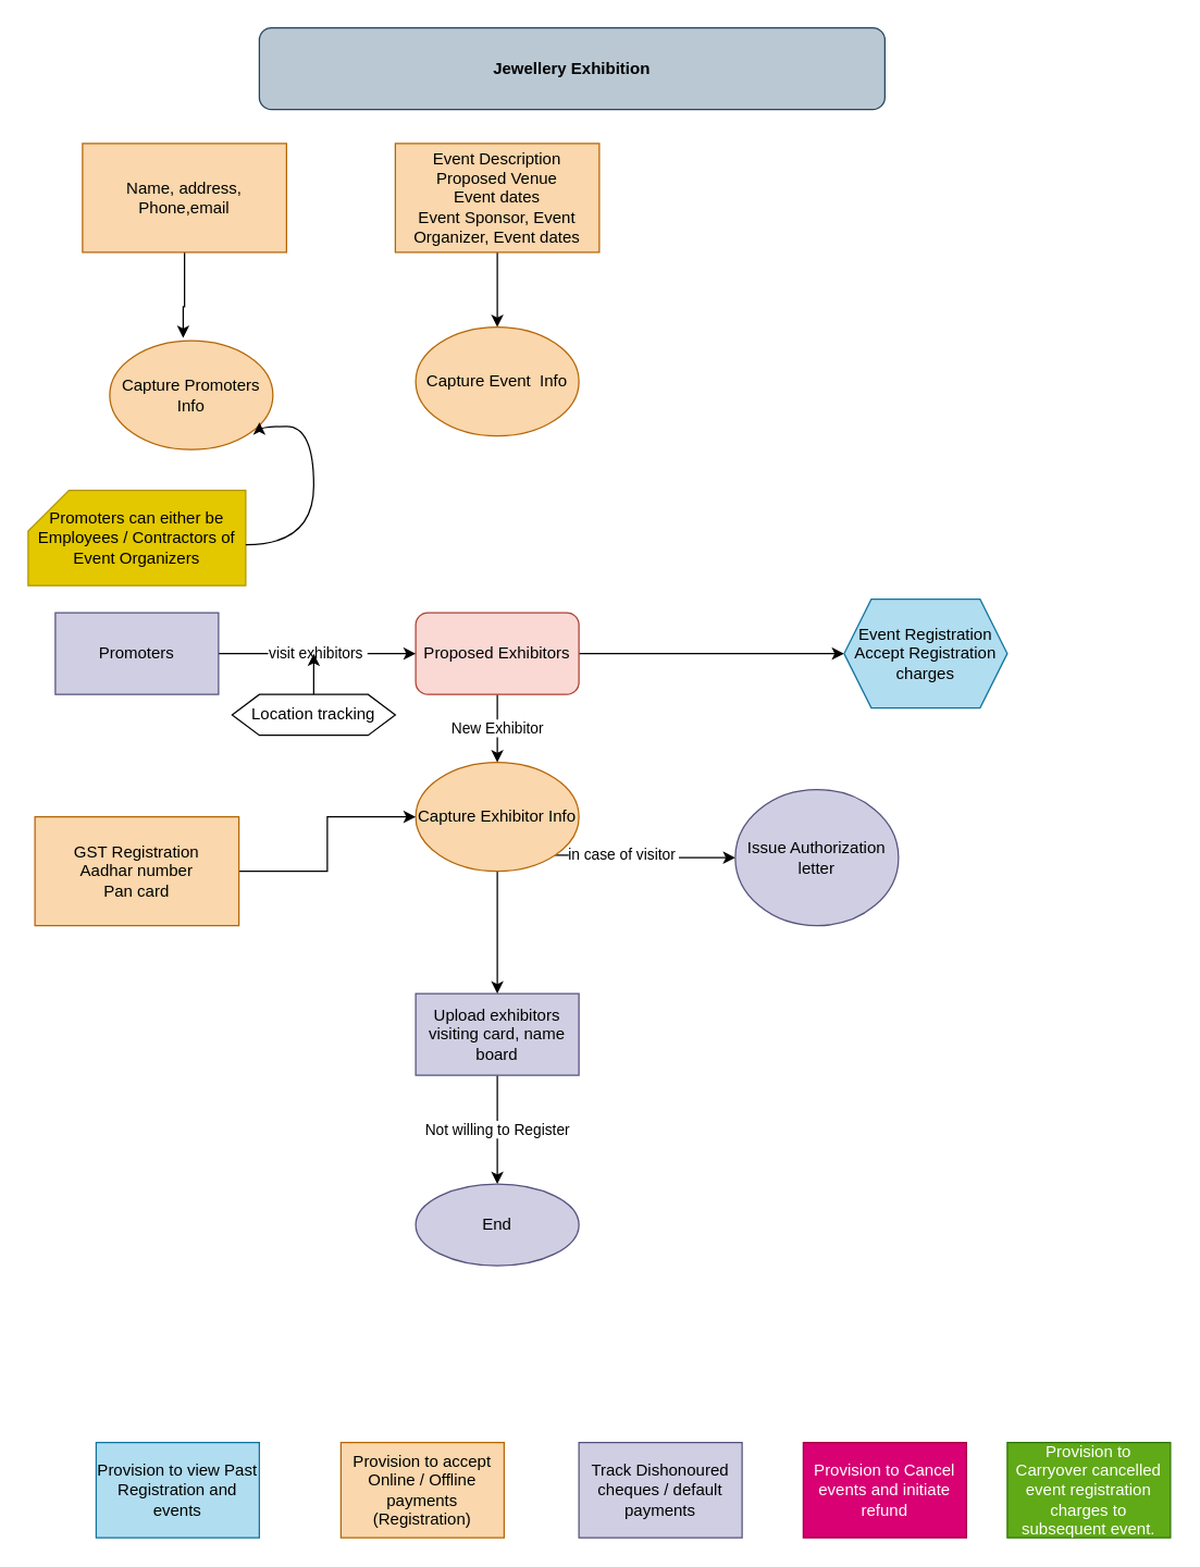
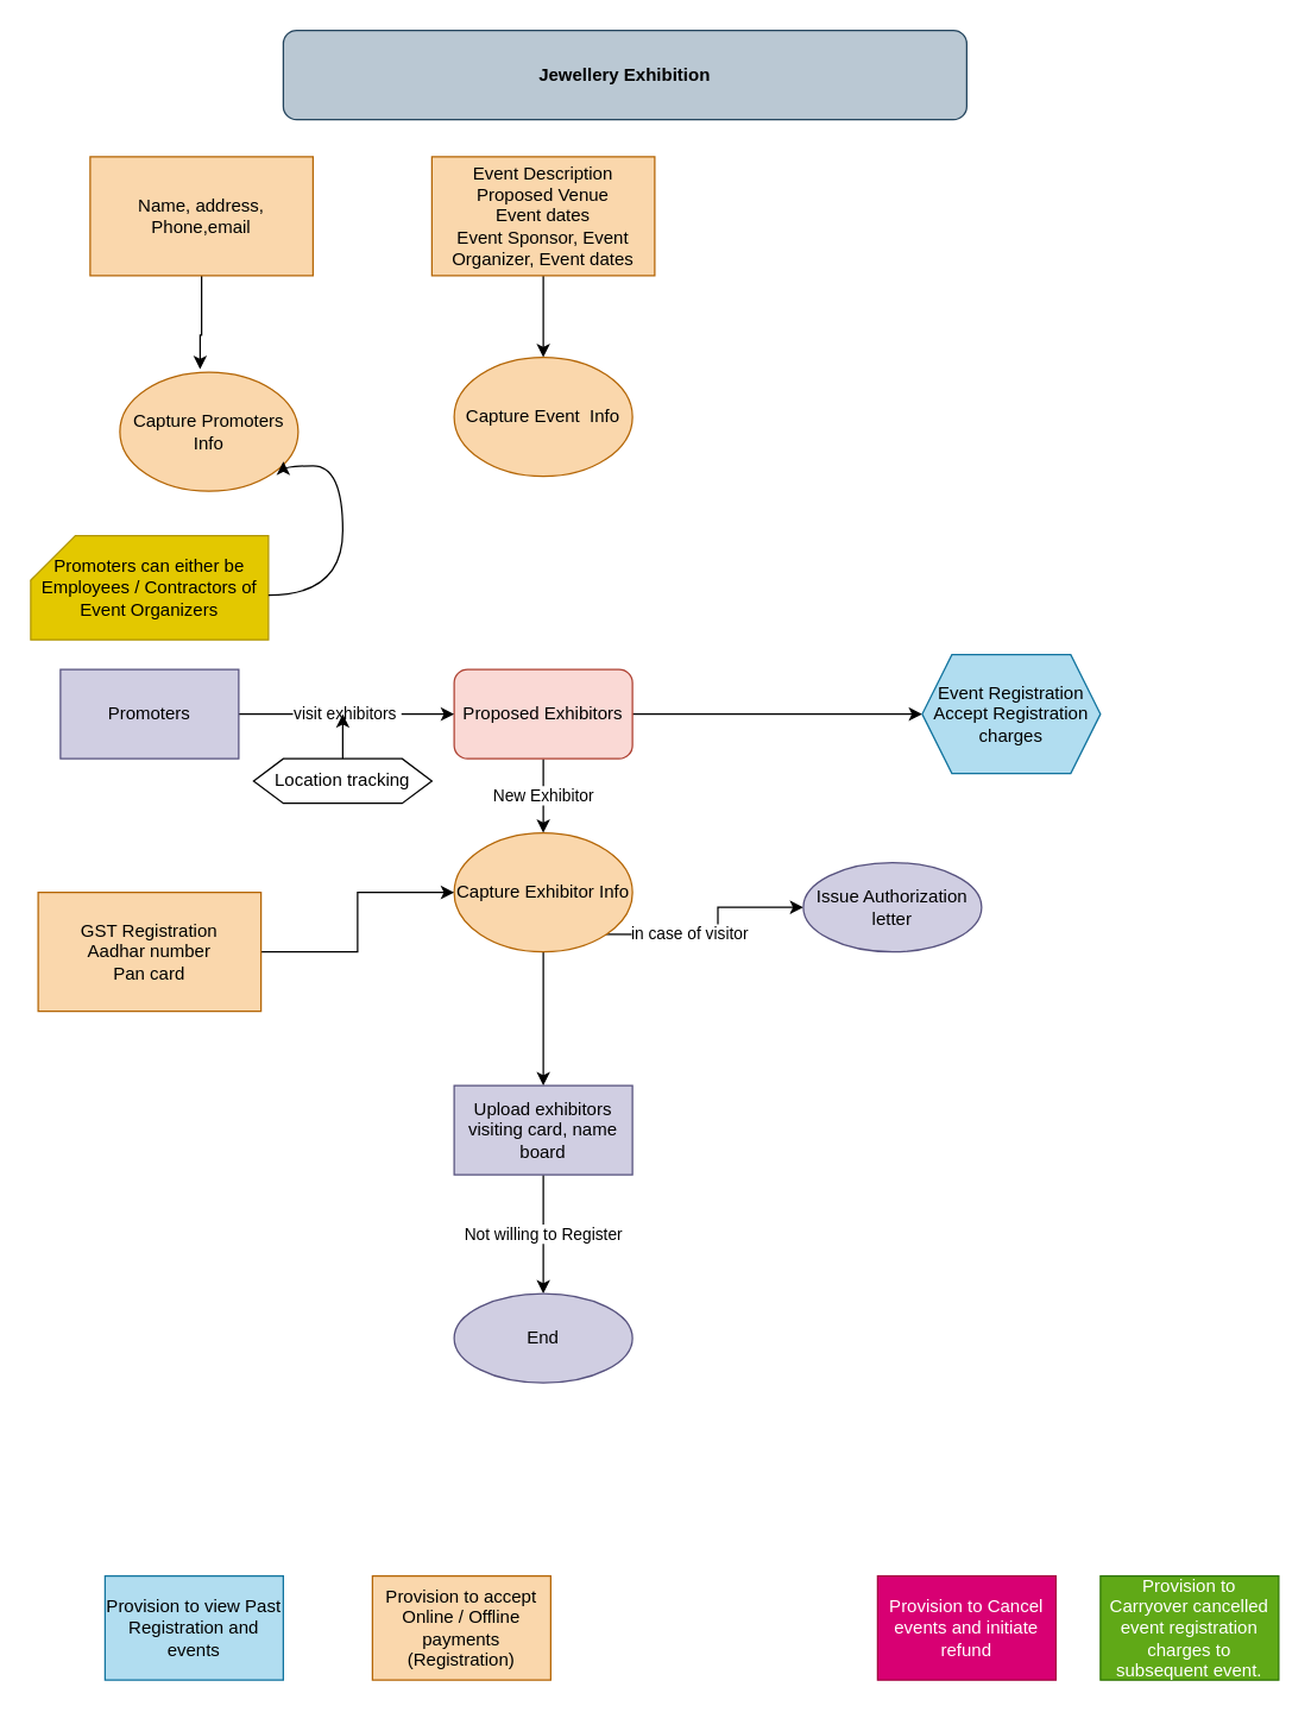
- <mxCell id="22" value="Issue Authorization letter" style="ellipse;whiteSpace=wrap;html=1;strokeColor=#56517e;fillColor=#d0cee2;" vertex="1" parent="1"><mxGeometry x="540" y="580" width="120" height="100" as="geometry" /></mxCell>
+ <mxCell id="22" value="Issue Authorization letter" style="ellipse;whiteSpace=wrap;html=1;strokeColor=#56517e;fillColor=#d0cee2;" vertex="1" parent="1"><mxGeometry x="540" y="580" width="120" height="60" as="geometry" /></mxCell>
- <mxCell id="29" value="Track Dishonoured cheques / default payments" style="whiteSpace=wrap;html=1;strokeColor=#56517e;fillColor=#d0cee2;" vertex="1" parent="1"><mxGeometry x="425" y="1060" width="120" height="70" as="geometry" /></mxCell>
